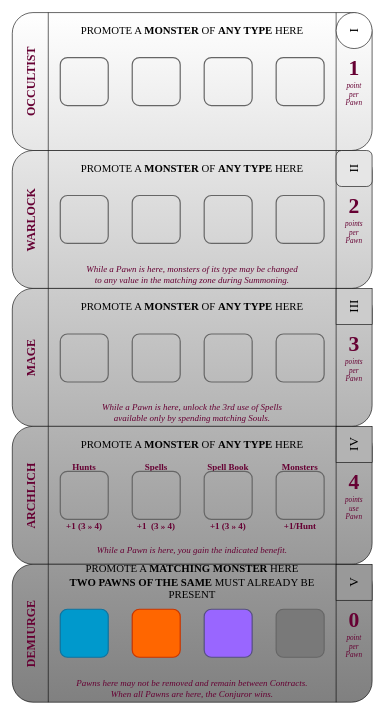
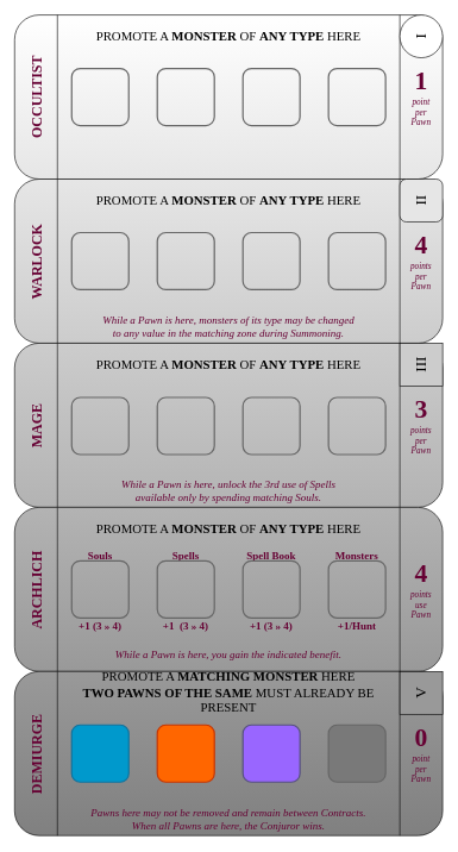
- <mxCell id="15" value="&lt;span&gt;&lt;font style=&quot;font-size: 36px&quot; face=&quot;Luxurious Roman&quot; data-font-src=&quot;https://fonts.googleapis.com/css?family=Luxurious+Roman&quot;&gt;&lt;b&gt;2&lt;/b&gt;&lt;/font&gt;&lt;br&gt;&lt;i&gt;points&lt;br&gt;per&lt;br&gt;Pawn&lt;/i&gt;&lt;br&gt;&lt;/span&gt;" style="text;html=1;strokeColor=none;fillColor=none;align=center;verticalAlign=middle;whiteSpace=wrap;rounded=0;fontSize=12;fontColor=#660033;labelBackgroundColor=none;fontFamily=Georgia;" parent="1" vertex="1"><mxGeometry x="560" y="250" width="60" height="230" as="geometry" /></mxCell>
+ <mxCell id="15" value="&lt;span&gt;&lt;font style=&quot;font-size: 36px&quot; face=&quot;Luxurious Roman&quot; data-font-src=&quot;https://fonts.googleapis.com/css?family=Luxurious+Roman&quot;&gt;&lt;b&gt;4&lt;/b&gt;&lt;/font&gt;&lt;br&gt;&lt;i&gt;points&lt;br&gt;per&lt;br&gt;Pawn&lt;/i&gt;&lt;br&gt;&lt;/span&gt;" style="text;html=1;strokeColor=none;fillColor=none;align=center;verticalAlign=middle;whiteSpace=wrap;rounded=0;fontSize=12;fontColor=#660033;labelBackgroundColor=none;fontFamily=Georgia;" parent="1" vertex="1"><mxGeometry x="560" y="250" width="60" height="230" as="geometry" /></mxCell>
- <mxCell id="20" value="&lt;font style=&quot;font-size: 22px;&quot;&gt;&lt;font style=&quot;font-size: 22px;&quot;&gt;IV&lt;/font&gt;&lt;br style=&quot;font-size: 22px;&quot;&gt;&lt;/font&gt;" style="whiteSpace=wrap;html=1;aspect=fixed;labelBackgroundColor=none;labelBorderColor=none;fontSize=22;fontColor=#000000;fillColor=#B3B3B3;gradientColor=none;verticalAlign=middle;horizontal=0;fontFamily=Luxurious Roman;fontSource=https%3A%2F%2Ffonts.googleapis.com%2Fcss%3Ffamily%3DLuxurious%2BRoman;fontStyle=0" parent="1" vertex="1"><mxGeometry x="560" y="710" width="60" height="60" as="geometry" /></mxCell>
- <mxCell id="29" value="&lt;font&gt;Hunts&lt;/font&gt;" style="text;html=1;strokeColor=none;fillColor=none;align=center;verticalAlign=middle;whiteSpace=wrap;rounded=0;fontSize=15;spacingLeft=6;spacingRight=6;fontFamily=Gentium Book Basic;fontSource=https%3A%2F%2Ffonts.googleapis.com%2Fcss%3Ffamily%3DGentium%2BBook%2BBasic;fontStyle=1;fontColor=#660033;" parent="1" vertex="1"><mxGeometry x="95" y="769" width="90" height="16" as="geometry" /></mxCell>
+ <mxCell id="29" value="&lt;font&gt;Souls&lt;/font&gt;" style="text;html=1;strokeColor=none;fillColor=none;align=center;verticalAlign=middle;whiteSpace=wrap;rounded=0;fontSize=15;spacingLeft=6;spacingRight=6;fontFamily=Gentium Book Basic;fontSource=https%3A%2F%2Ffonts.googleapis.com%2Fcss%3Ffamily%3DGentium%2BBook%2BBasic;fontStyle=1;fontColor=#660033;" parent="1" vertex="1"><mxGeometry x="95" y="769" width="90" height="16" as="geometry" /></mxCell>
